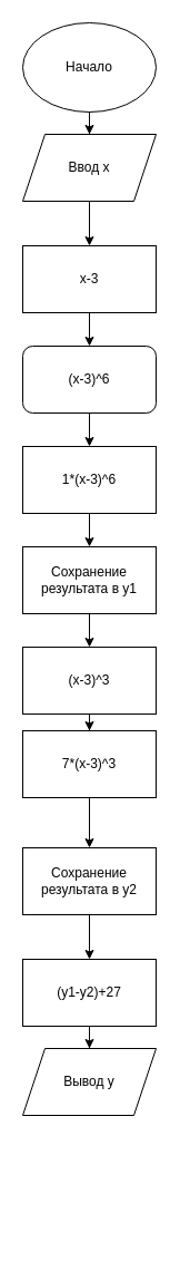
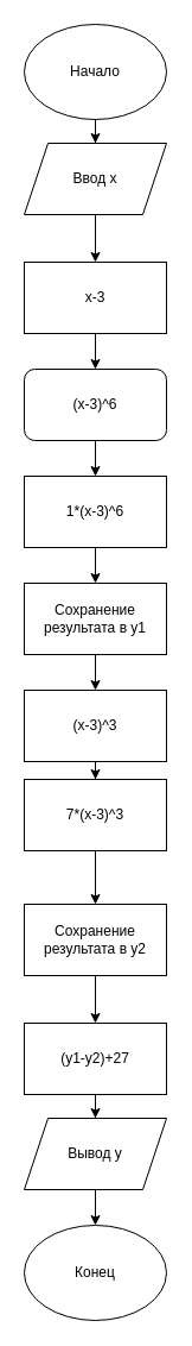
+ <mxCell id="23" value="" style="edgeStyle=orthogonalEdgeStyle;rounded=0;orthogonalLoop=1;jettySize=auto;html=1;" parent="1" source="24" target="2" edge="1"><mxGeometry relative="1" as="geometry" /></mxCell>
+ <mxCell id="2" value="Конец" style="ellipse;whiteSpace=wrap;html=1;" parent="1" vertex="1"><mxGeometry x="20" y="1030" width="120" height="80" as="geometry" /></mxCell>
